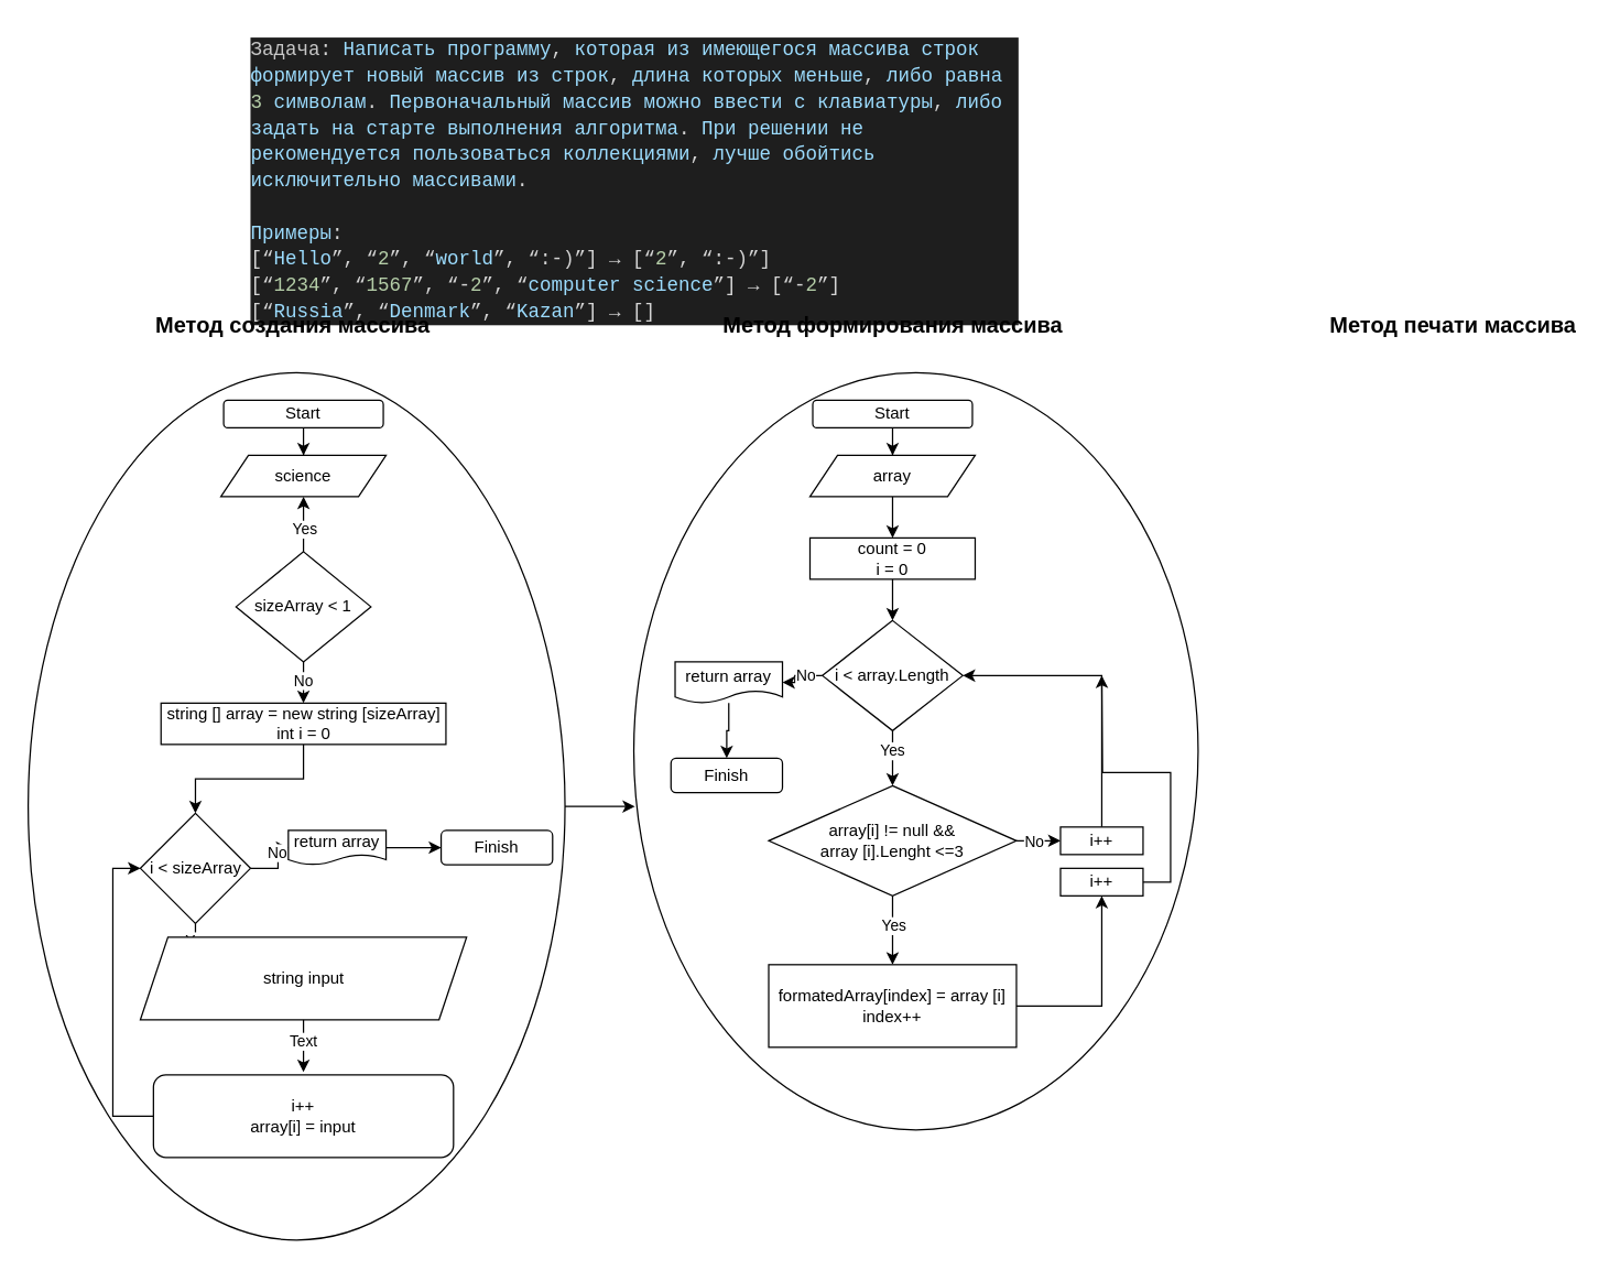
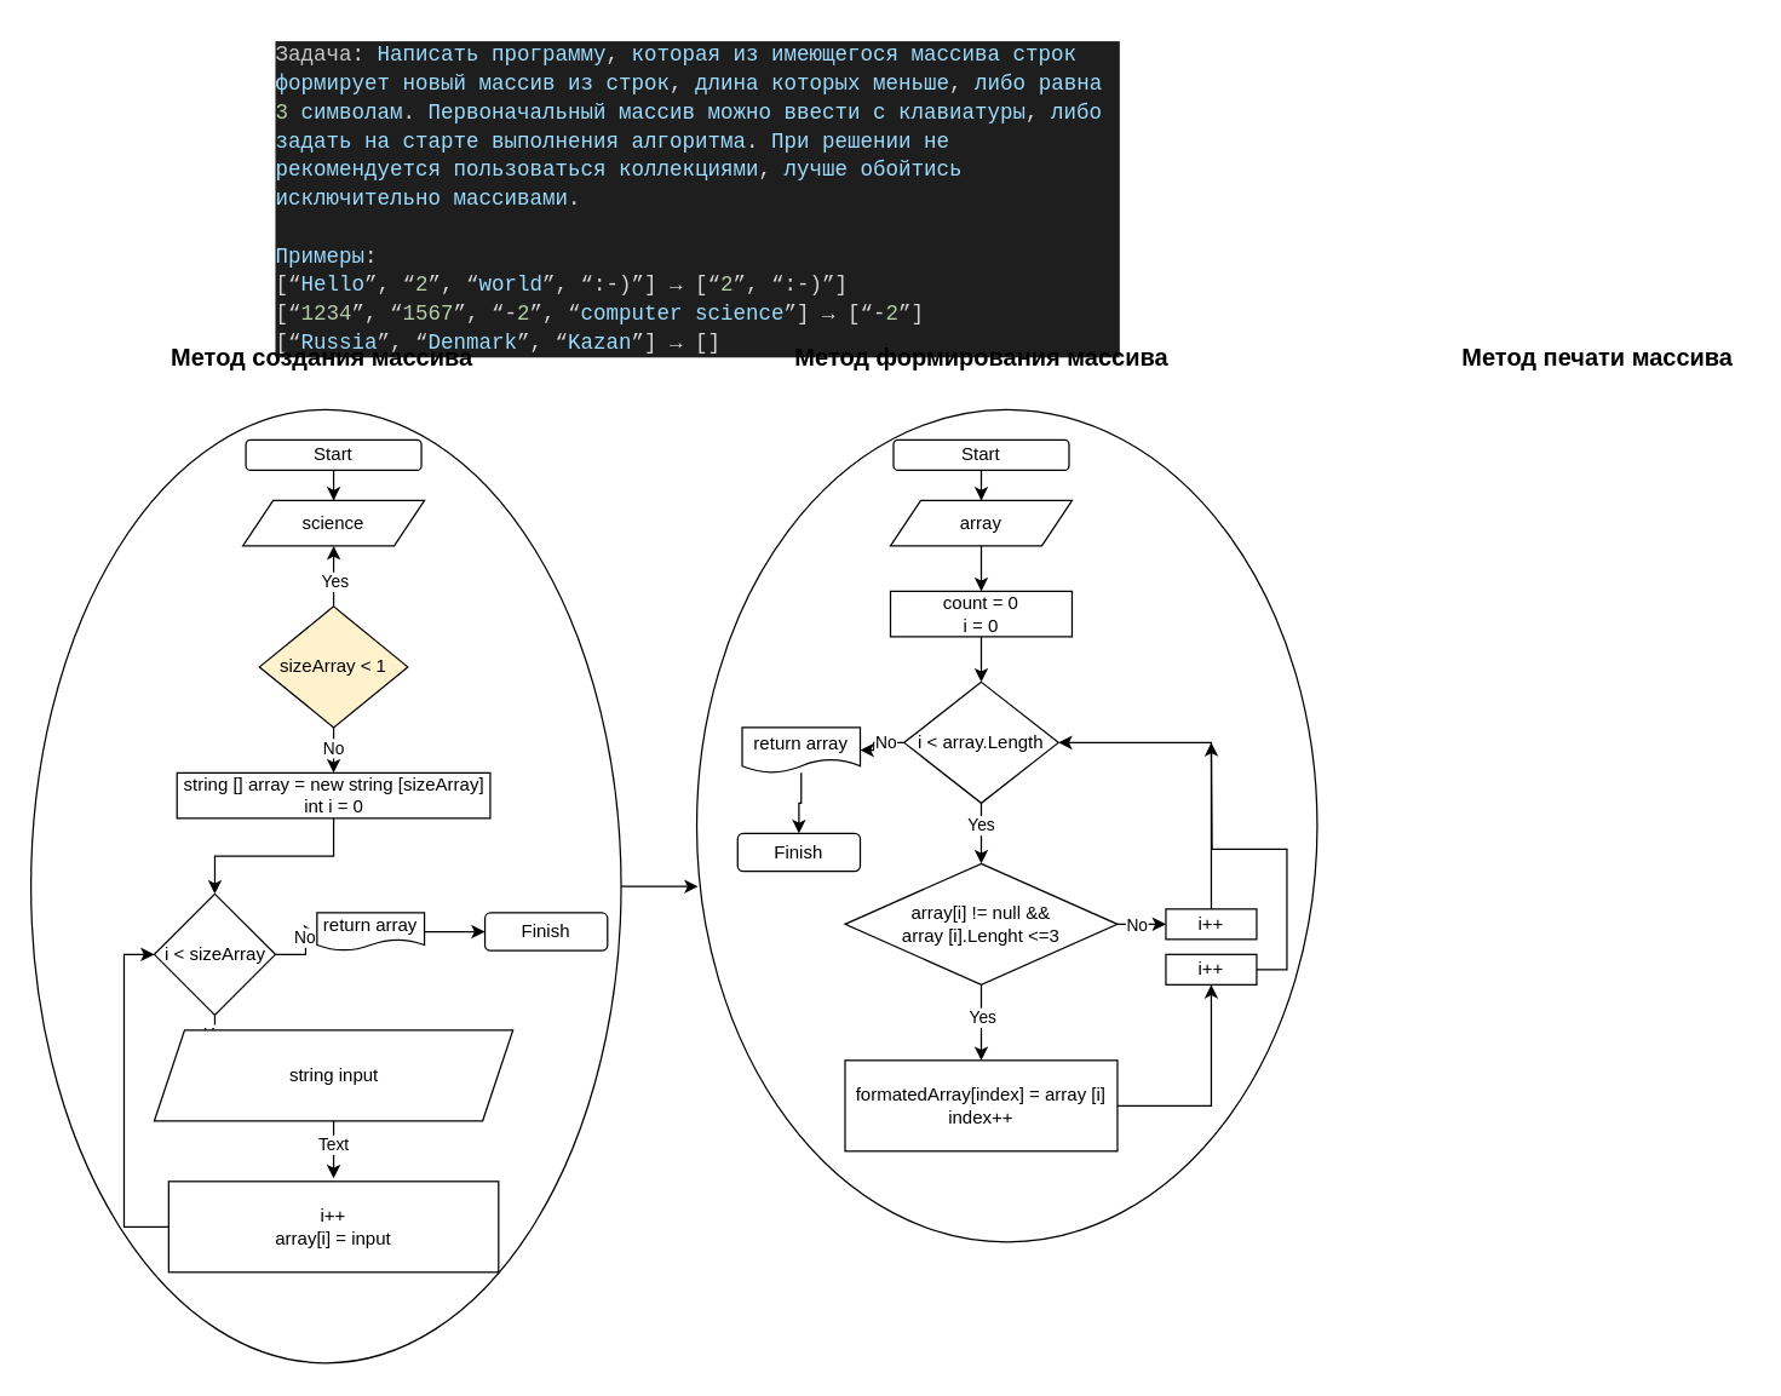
- <mxCell id="13" value="sizeArray &amp;lt; 1" style="rhombus;whiteSpace=wrap;html=1;" vertex="1" parent="1"><mxGeometry x="171" y="400" width="98" height="80" as="geometry" /></mxCell>
+ <mxCell id="13" value="sizeArray &amp;lt; 1" style="rhombus;whiteSpace=wrap;html=1;fillColor=#fff2cc;" vertex="1" parent="1"><mxGeometry x="171" y="400" width="98" height="80" as="geometry" /></mxCell>
- <mxCell id="22" value="i++&lt;br&gt;array[i] = input" style="whiteSpace=wrap;html=1;rounded=1;" vertex="1" parent="1"><mxGeometry x="111" y="780" width="218" height="60" as="geometry" /></mxCell>
+ <mxCell id="22" value="i++&lt;br&gt;array[i] = input" style="rounded=0;whiteSpace=wrap;html=1;" vertex="1" parent="1"><mxGeometry x="111" y="780" width="218" height="60" as="geometry" /></mxCell>
